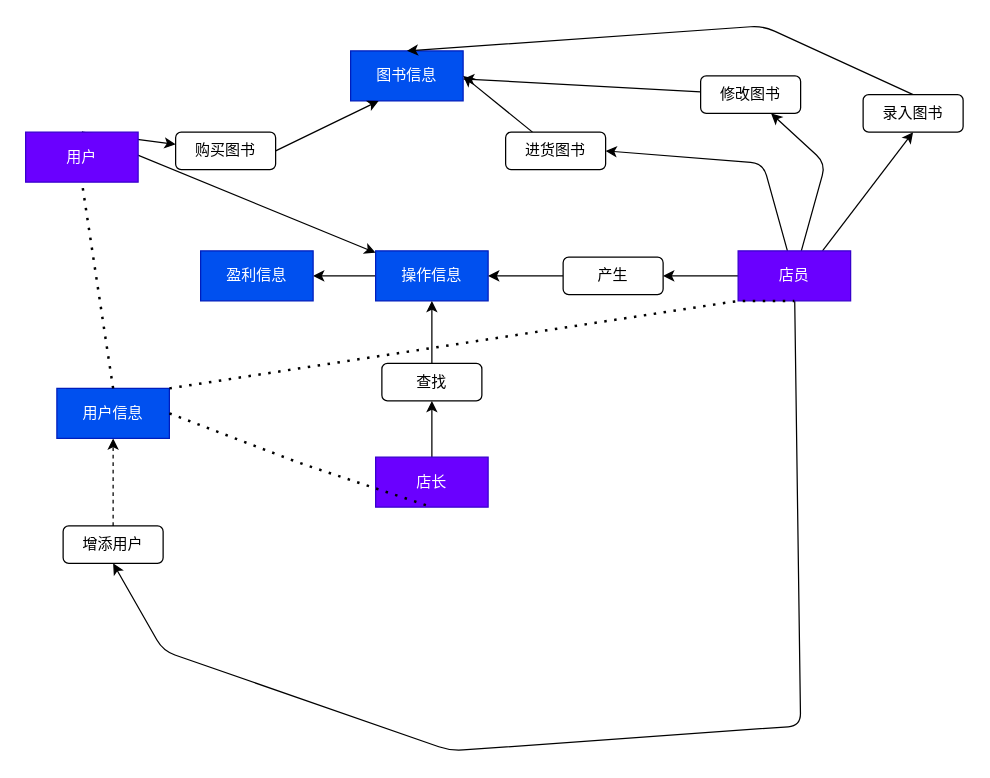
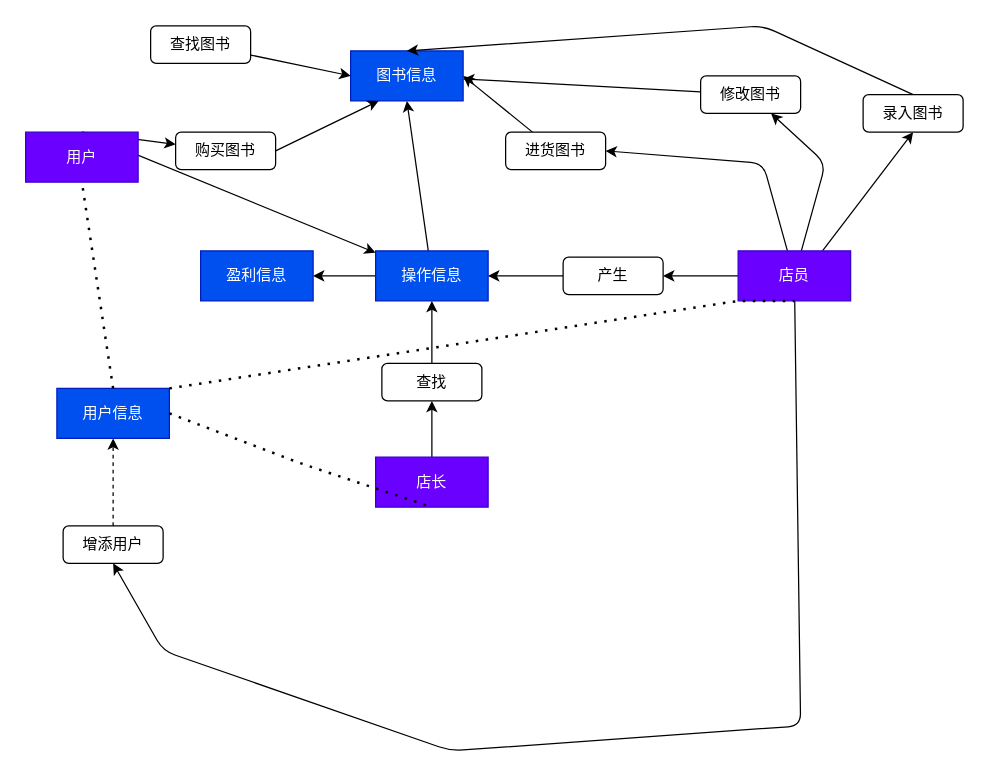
+ <mxCell id="10" value="查找图书" style="rounded=1;whiteSpace=wrap;html=1;fontFamily=Verdana;" vertex="1" parent="1"><mxGeometry x="120" y="20" width="80" height="30" as="geometry" /></mxCell>
+ <mxCell id="9" style="edgeStyle=none;html=1;entryX=0;entryY=0.5;entryDx=0;entryDy=0;fontFamily=Verdana;" edge="1" parent="1" source="10" target="2"><mxGeometry relative="1" as="geometry" /></mxCell>
+ <mxCell id="3" style="edgeStyle=none;html=1;entryX=0.5;entryY=1;entryDx=0;entryDy=0;fontFamily=Verdana;" edge="1" parent="1" source="5" target="2"><mxGeometry relative="1" as="geometry" /></mxCell>
